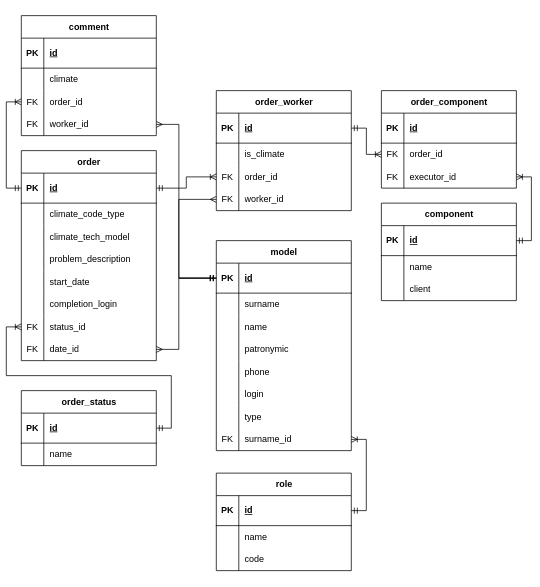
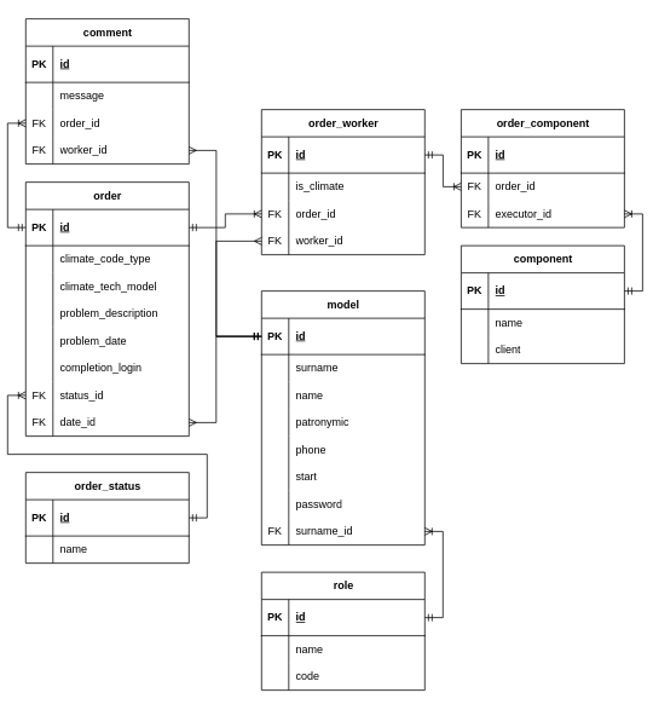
- <mxCell id="93" value="climate" style="shape=partialRectangle;connectable=0;fillColor=none;top=0;left=0;bottom=0;right=0;align=left;spacingLeft=6;overflow=hidden;whiteSpace=wrap;html=1;" vertex="1" parent="91"><mxGeometry x="30" width="150" height="30" as="geometry"><mxRectangle width="150" height="30" as="alternateBounds" /></mxGeometry></mxCell>
+ <mxCell id="93" value="message" style="shape=partialRectangle;connectable=0;fillColor=none;top=0;left=0;bottom=0;right=0;align=left;spacingLeft=6;overflow=hidden;whiteSpace=wrap;html=1;" vertex="1" parent="91"><mxGeometry x="30" width="150" height="30" as="geometry"><mxRectangle width="150" height="30" as="alternateBounds" /></mxGeometry></mxCell>
- <mxCell id="17" value="start_date" style="shape=partialRectangle;connectable=0;fillColor=none;top=0;left=0;bottom=0;right=0;align=left;spacingLeft=6;overflow=hidden;whiteSpace=wrap;html=1;" vertex="1" parent="15"><mxGeometry x="30" width="150" height="30" as="geometry"><mxRectangle width="150" height="30" as="alternateBounds" /></mxGeometry></mxCell>
+ <mxCell id="17" value="problem_date" style="shape=partialRectangle;connectable=0;fillColor=none;top=0;left=0;bottom=0;right=0;align=left;spacingLeft=6;overflow=hidden;whiteSpace=wrap;html=1;" vertex="1" parent="15"><mxGeometry x="30" width="150" height="30" as="geometry"><mxRectangle width="150" height="30" as="alternateBounds" /></mxGeometry></mxCell>
- <mxCell id="53" value="login" style="shape=partialRectangle;connectable=0;fillColor=none;top=0;left=0;bottom=0;right=0;align=left;spacingLeft=6;overflow=hidden;whiteSpace=wrap;html=1;" vertex="1" parent="51"><mxGeometry x="30" width="150" height="30" as="geometry"><mxRectangle width="150" height="30" as="alternateBounds" /></mxGeometry></mxCell>
+ <mxCell id="53" value="start" style="shape=partialRectangle;connectable=0;fillColor=none;top=0;left=0;bottom=0;right=0;align=left;spacingLeft=6;overflow=hidden;whiteSpace=wrap;html=1;" vertex="1" parent="51"><mxGeometry x="30" width="150" height="30" as="geometry"><mxRectangle width="150" height="30" as="alternateBounds" /></mxGeometry></mxCell>
- <mxCell id="56" value="type" style="shape=partialRectangle;connectable=0;fillColor=none;top=0;left=0;bottom=0;right=0;align=left;spacingLeft=6;overflow=hidden;whiteSpace=wrap;html=1;" vertex="1" parent="54"><mxGeometry x="30" width="150" height="30" as="geometry"><mxRectangle width="150" height="30" as="alternateBounds" /></mxGeometry></mxCell>
+ <mxCell id="56" value="password" style="shape=partialRectangle;connectable=0;fillColor=none;top=0;left=0;bottom=0;right=0;align=left;spacingLeft=6;overflow=hidden;whiteSpace=wrap;html=1;" vertex="1" parent="54"><mxGeometry x="30" width="150" height="30" as="geometry"><mxRectangle width="150" height="30" as="alternateBounds" /></mxGeometry></mxCell>
